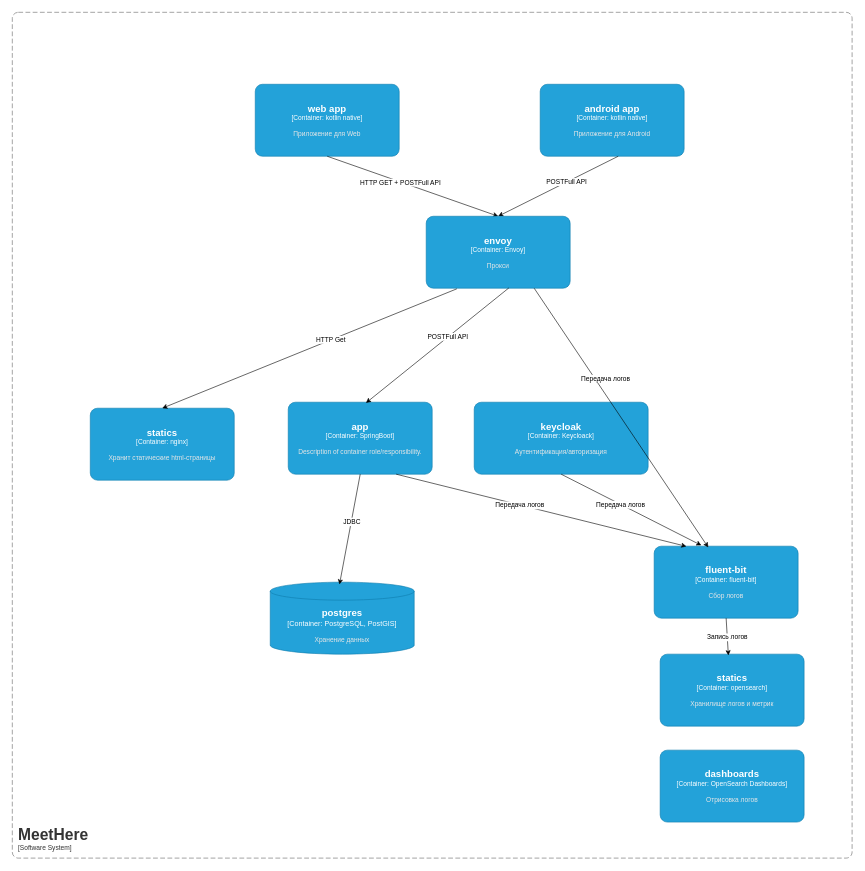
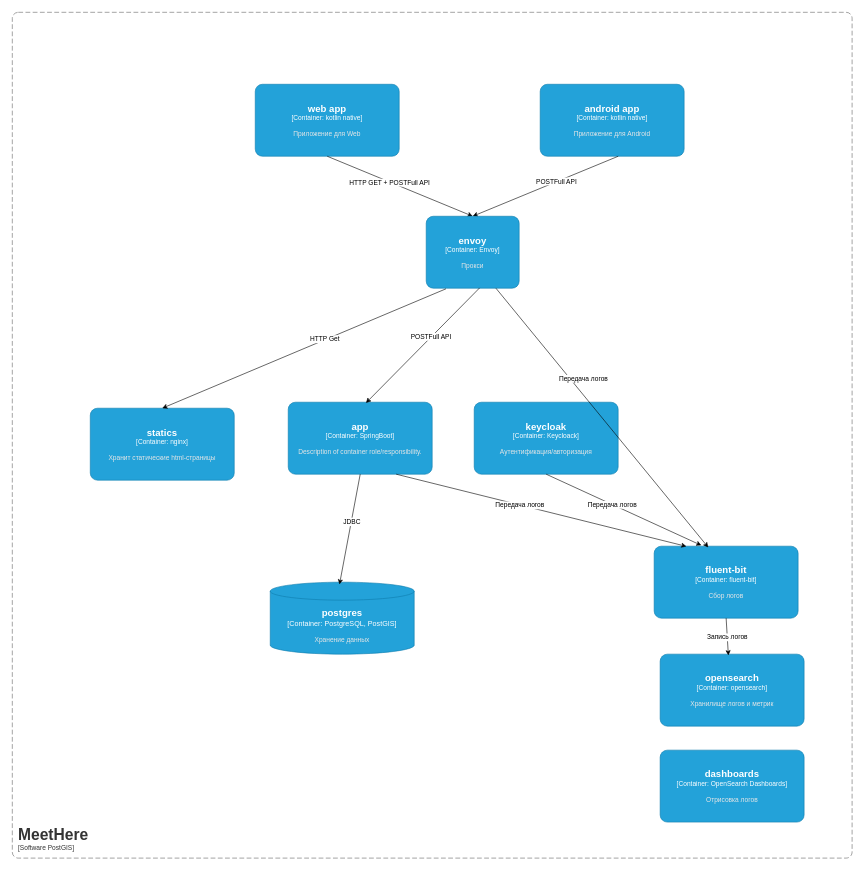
- <mxCell id="16" value="&lt;font style=&quot;font-size: 16px&quot;&gt;&lt;b&gt;envoy&lt;/b&gt;&lt;/font&gt;&lt;div&gt;[Container: Envoy]&lt;/div&gt;&lt;br&gt;&lt;div&gt;&lt;font style=&quot;font-size: 11px&quot;&gt;&lt;font color=&quot;#E6E6E6&quot;&gt;Прокси&lt;/font&gt;&lt;/div&gt;" style="rounded=1;whiteSpace=wrap;html=1;fontSize=11;labelBackgroundColor=none;fillColor=#23A2D9;fontColor=#ffffff;align=center;arcSize=10;strokeColor=#0E7DAD;metaEdit=1;resizable=0;points=[[0.25,0,0],[0.5,0,0],[0.75,0,0],[1,0.25,0],[1,0.5,0],[1,0.75,0],[0.75,1,0],[0.5,1,0],[0.25,1,0],[0,0.75,0],[0,0.5,0],[0,0.25,0]];" parent="1" vertex="1"><mxGeometry x="710" y="360" width="240" height="120" as="geometry" /></mxCell>
+ <mxCell id="16" value="&lt;font style=&quot;font-size: 16px&quot;&gt;&lt;b&gt;envoy&lt;/b&gt;&lt;/font&gt;&lt;div&gt;[Container: Envoy]&lt;/div&gt;&lt;br&gt;&lt;div&gt;&lt;font style=&quot;font-size: 11px&quot;&gt;&lt;font color=&quot;#E6E6E6&quot;&gt;Прокси&lt;/font&gt;&lt;/div&gt;" style="rounded=1;whiteSpace=wrap;html=1;fontSize=11;labelBackgroundColor=none;fillColor=#23A2D9;fontColor=#ffffff;align=center;arcSize=10;strokeColor=#0E7DAD;metaEdit=1;resizable=0;points=[[0.25,0,0],[0.5,0,0],[0.75,0,0],[1,0.25,0],[1,0.5,0],[1,0.75,0],[0.75,1,0],[0.5,1,0],[0.25,1,0],[0,0.75,0],[0,0.5,0],[0,0.25,0]];" parent="1" vertex="1"><mxGeometry x="710" y="360" width="155" height="120" as="geometry" /></mxCell>
- <mxCell id="12" value="&lt;font style=&quot;font-size: 16px&quot;&gt;&lt;b&gt;keycloak&lt;/b&gt;&lt;/font&gt;&lt;div&gt;[Container: Keycloack]&lt;/div&gt;&lt;br&gt;&lt;div&gt;&lt;font style=&quot;font-size: 11px&quot;&gt;&lt;font color=&quot;#E6E6E6&quot;&gt;Аутентификация/авторизация&lt;/font&gt;&lt;/div&gt;" style="rounded=1;whiteSpace=wrap;html=1;fontSize=11;labelBackgroundColor=none;fillColor=#23A2D9;fontColor=#ffffff;align=center;arcSize=10;strokeColor=#0E7DAD;metaEdit=1;resizable=0;points=[[0.25,0,0],[0.5,0,0],[0.75,0,0],[1,0.25,0],[1,0.5,0],[1,0.75,0],[0.75,1,0],[0.5,1,0],[0.25,1,0],[0,0.75,0],[0,0.5,0],[0,0.25,0]];" parent="1" vertex="1"><mxGeometry x="790" y="670" width="290" height="120" as="geometry" /></mxCell>
+ <mxCell id="12" value="&lt;font style=&quot;font-size: 16px&quot;&gt;&lt;b&gt;keycloak&lt;/b&gt;&lt;/font&gt;&lt;div&gt;[Container: Keycloack]&lt;/div&gt;&lt;br&gt;&lt;div&gt;&lt;font style=&quot;font-size: 11px&quot;&gt;&lt;font color=&quot;#E6E6E6&quot;&gt;Аутентификация/авторизация&lt;/font&gt;&lt;/div&gt;" style="rounded=1;whiteSpace=wrap;html=1;fontSize=11;labelBackgroundColor=none;fillColor=#23A2D9;fontColor=#ffffff;align=center;arcSize=10;strokeColor=#0E7DAD;metaEdit=1;resizable=0;points=[[0.25,0,0],[0.5,0,0],[0.75,0,0],[1,0.25,0],[1,0.5,0],[1,0.75,0],[0.75,1,0],[0.5,1,0],[0.25,1,0],[0,0.75,0],[0,0.5,0],[0,0.25,0]];" parent="1" vertex="1"><mxGeometry x="790" y="670" width="240" height="120" as="geometry" /></mxCell>
- <mxCell id="28" value="&lt;font style=&quot;font-size: 16px&quot;&gt;&lt;b&gt;statics&lt;/b&gt;&lt;/font&gt;&lt;div&gt;[Container: opensearch]&lt;/div&gt;&lt;br&gt;&lt;div&gt;&lt;font style=&quot;font-size: 11px&quot;&gt;&lt;font color=&quot;#E6E6E6&quot;&gt;Хранилище логов и метрик&lt;/font&gt;&lt;/div&gt;" style="rounded=1;whiteSpace=wrap;html=1;fontSize=11;labelBackgroundColor=none;fillColor=#23A2D9;fontColor=#ffffff;align=center;arcSize=10;strokeColor=#0E7DAD;metaEdit=1;resizable=0;points=[[0.25,0,0],[0.5,0,0],[0.75,0,0],[1,0.25,0],[1,0.5,0],[1,0.75,0],[0.75,1,0],[0.5,1,0],[0.25,1,0],[0,0.75,0],[0,0.5,0],[0,0.25,0]];" parent="1" vertex="1"><mxGeometry x="1100" y="1090" width="240" height="120" as="geometry" /></mxCell>
+ <mxCell id="28" value="&lt;font style=&quot;font-size: 16px&quot;&gt;&lt;b&gt;opensearch&lt;/b&gt;&lt;/font&gt;&lt;div&gt;[Container: opensearch]&lt;/div&gt;&lt;br&gt;&lt;div&gt;&lt;font style=&quot;font-size: 11px&quot;&gt;&lt;font color=&quot;#E6E6E6&quot;&gt;Хранилище логов и метрик&lt;/font&gt;&lt;/div&gt;" style="rounded=1;whiteSpace=wrap;html=1;fontSize=11;labelBackgroundColor=none;fillColor=#23A2D9;fontColor=#ffffff;align=center;arcSize=10;strokeColor=#0E7DAD;metaEdit=1;resizable=0;points=[[0.25,0,0],[0.5,0,0],[0.75,0,0],[1,0.25,0],[1,0.5,0],[1,0.75,0],[0.75,1,0],[0.5,1,0],[0.25,1,0],[0,0.75,0],[0,0.5,0],[0,0.25,0]];" parent="1" vertex="1"><mxGeometry x="1100" y="1090" width="240" height="120" as="geometry" /></mxCell>
- <mxCell id="2" value="&lt;font style=&quot;font-size: 26px&quot;&gt;&lt;b&gt;&lt;div style=&quot;text-align: left&quot;&gt;MeetHere&lt;/div&gt;&lt;/b&gt;&lt;/font&gt;&lt;div style=&quot;text-align: left&quot;&gt;[Software System]&lt;/div&gt;" style="rounded=1;fontSize=11;whiteSpace=wrap;html=1;dashed=1;arcSize=20;fillColor=none;strokeColor=#666666;fontColor=#333333;labelBackgroundColor=none;align=left;verticalAlign=bottom;labelBorderColor=none;spacingTop=0;spacing=10;dashPattern=8 4;metaEdit=1;rotatable=0;perimeter=rectanglePerimeter;noLabel=0;labelPadding=0;allowArrows=0;connectable=0;expand=0;recursiveResize=0;editable=1;pointerEvents=0;absoluteArcSize=1;points=[[0.25,0,0],[0.5,0,0],[0.75,0,0],[1,0.25,0],[1,0.5,0],[1,0.75,0],[0.75,1,0],[0.5,1,0],[0.25,1,0],[0,0.75,0],[0,0.5,0],[0,0.25,0]];" parent="1" vertex="1"><mxGeometry x="20" y="20" width="1400" height="1410" as="geometry" /></mxCell>
+ <mxCell id="2" value="&lt;font style=&quot;font-size: 26px&quot;&gt;&lt;b&gt;&lt;div style=&quot;text-align: left&quot;&gt;MeetHere&lt;/div&gt;&lt;/b&gt;&lt;/font&gt;&lt;div style=&quot;text-align: left&quot;&gt;[Software PostGIS]&lt;/div&gt;" style="rounded=1;fontSize=11;whiteSpace=wrap;html=1;dashed=1;arcSize=20;fillColor=none;strokeColor=#666666;fontColor=#333333;labelBackgroundColor=none;align=left;verticalAlign=bottom;labelBorderColor=none;spacingTop=0;spacing=10;dashPattern=8 4;metaEdit=1;rotatable=0;perimeter=rectanglePerimeter;noLabel=0;labelPadding=0;allowArrows=0;connectable=0;expand=0;recursiveResize=0;editable=1;pointerEvents=0;absoluteArcSize=1;points=[[0.25,0,0],[0.5,0,0],[0.75,0,0],[1,0.25,0],[1,0.5,0],[1,0.75,0],[0.75,1,0],[0.5,1,0],[0.25,1,0],[0,0.75,0],[0,0.5,0],[0,0.25,0]];" parent="1" vertex="1"><mxGeometry x="20" y="20" width="1400" height="1410" as="geometry" /></mxCell>
